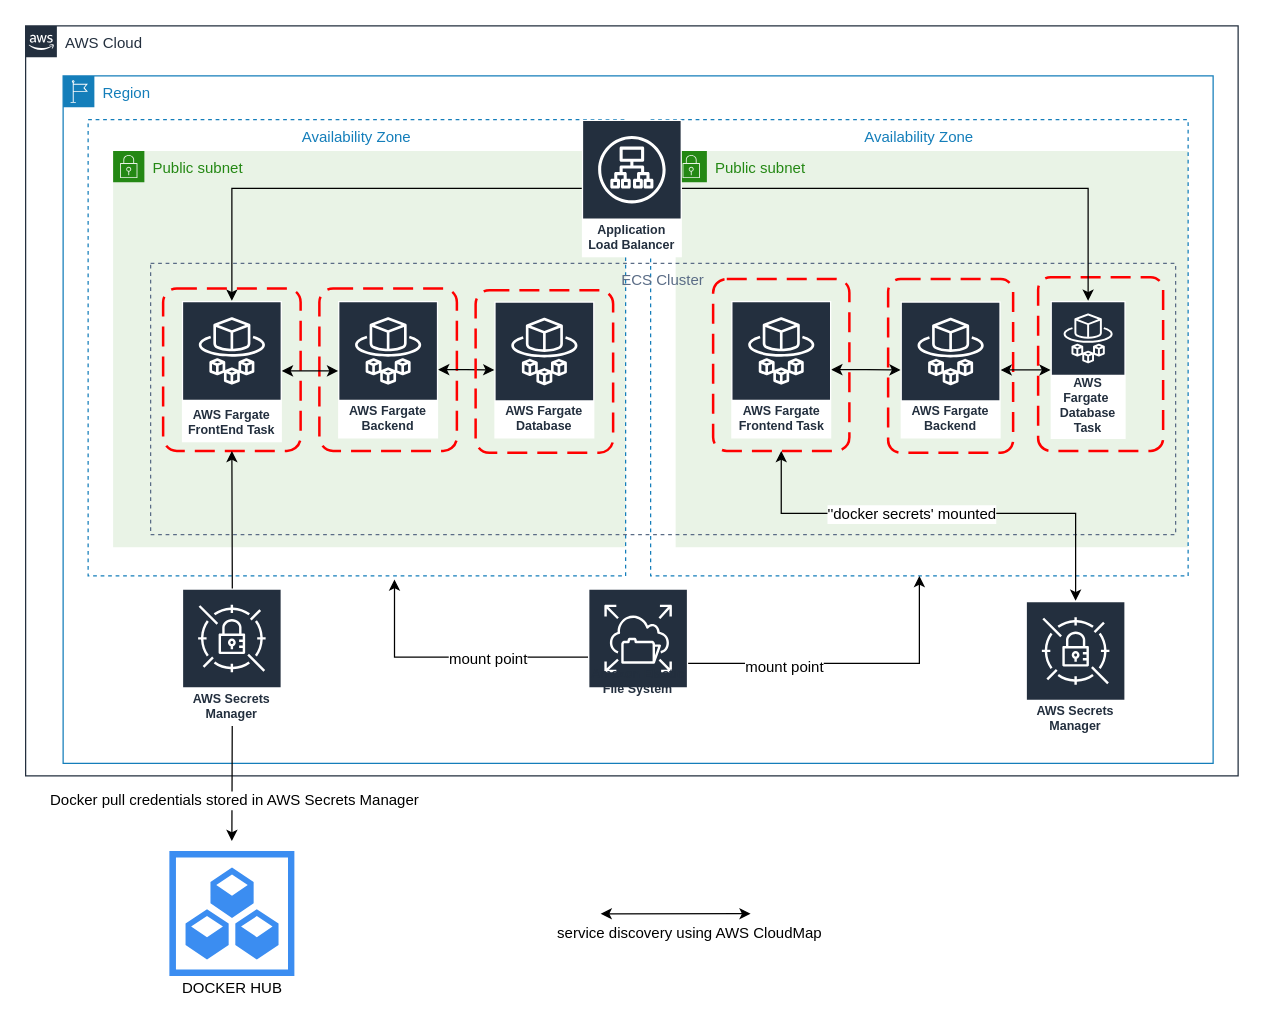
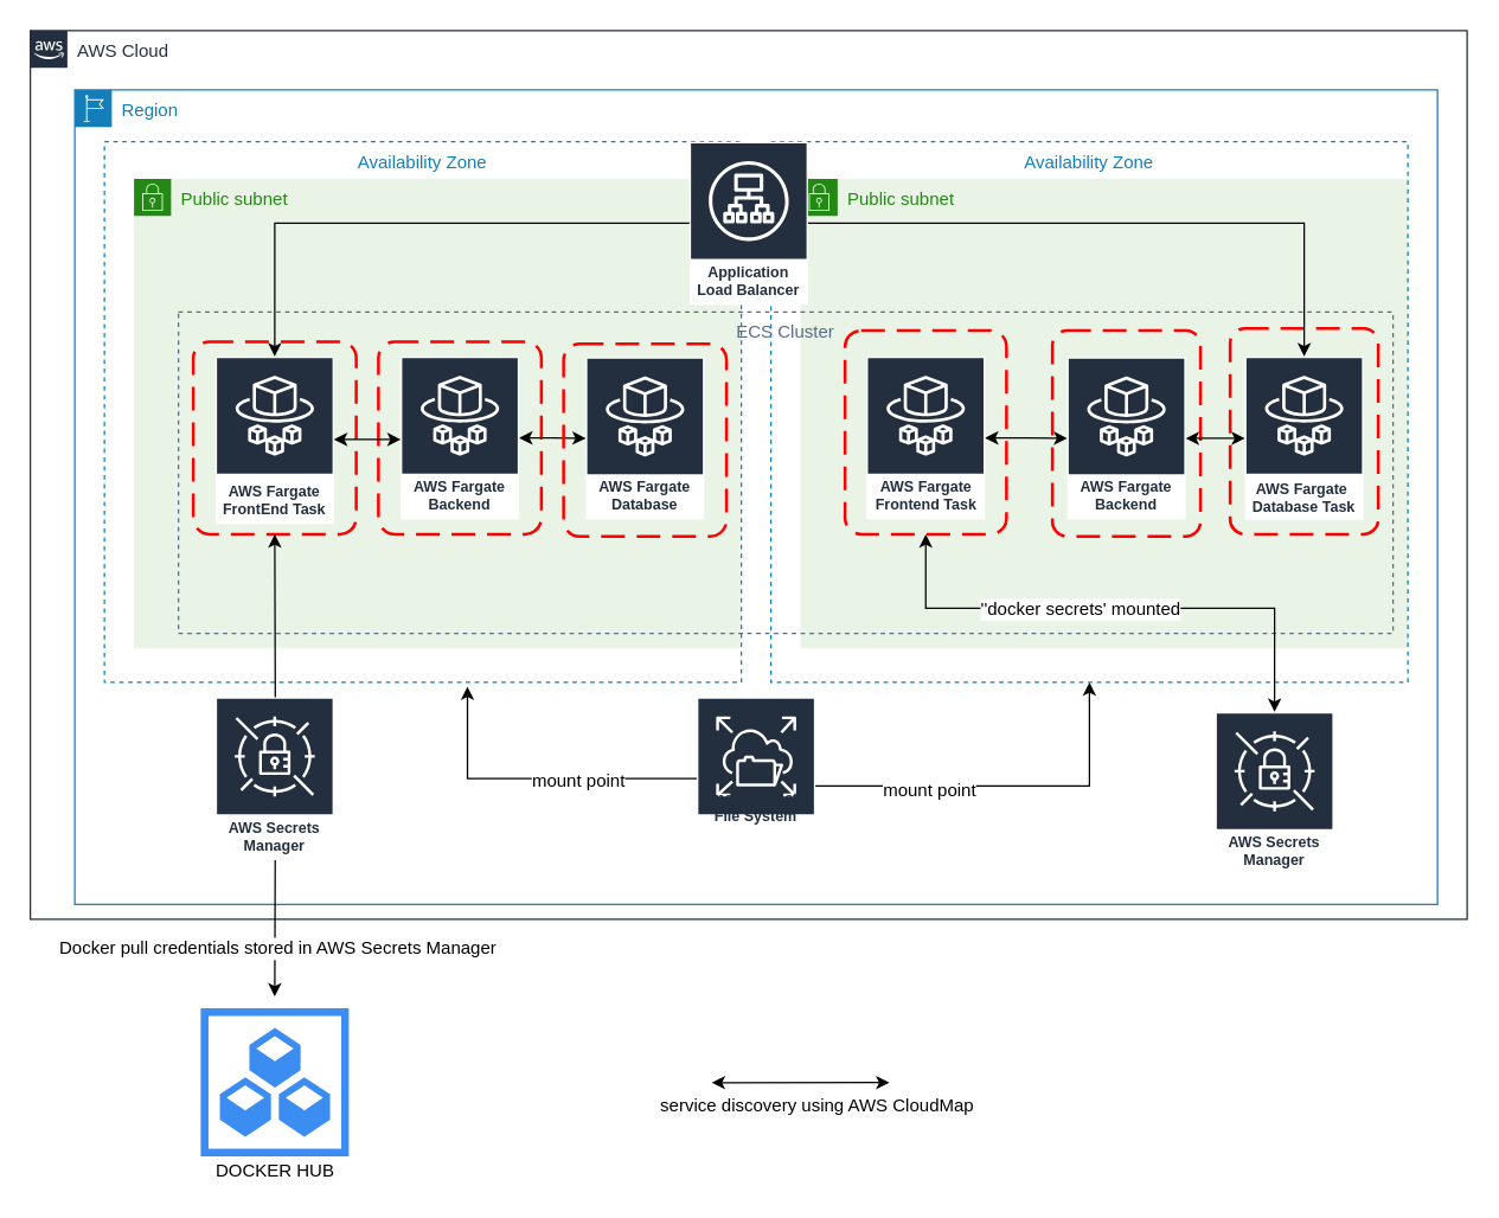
- <mxCell id="29" value="AWS Fargate&amp;nbsp; Database Task" style="outlineConnect=0;fontColor=#232F3E;gradientColor=none;strokeColor=#ffffff;fillColor=#232F3E;dashed=0;verticalLabelPosition=middle;verticalAlign=bottom;align=center;html=1;whiteSpace=wrap;fontSize=10;fontStyle=1;spacing=3;shape=mxgraph.aws4.productIcon;prIcon=mxgraph.aws4.fargate;" vertex="1" parent="1"><mxGeometry x="840" y="240" width="60" height="110.5" as="geometry" /></mxCell>
+ <mxCell id="29" value="AWS Fargate&amp;nbsp; Database Task" style="outlineConnect=0;fontColor=#232F3E;gradientColor=none;strokeColor=#ffffff;fillColor=#232F3E;dashed=0;verticalLabelPosition=middle;verticalAlign=bottom;align=center;html=1;whiteSpace=wrap;fontSize=10;fontStyle=1;spacing=3;shape=mxgraph.aws4.productIcon;prIcon=mxgraph.aws4.fargate;" vertex="1" parent="1"><mxGeometry x="840" y="240" width="80" height="110.5" as="geometry" /></mxCell>
